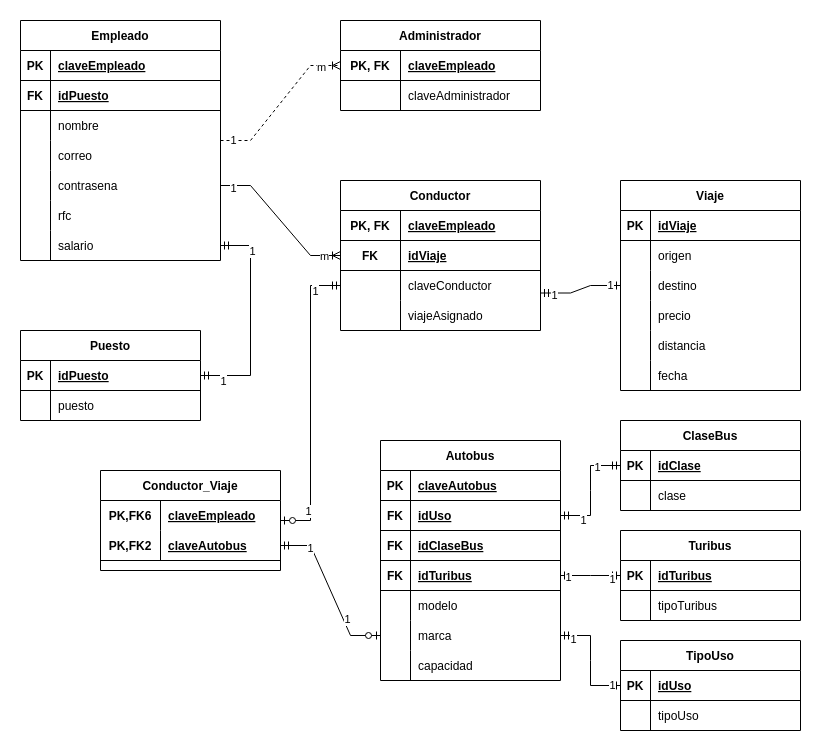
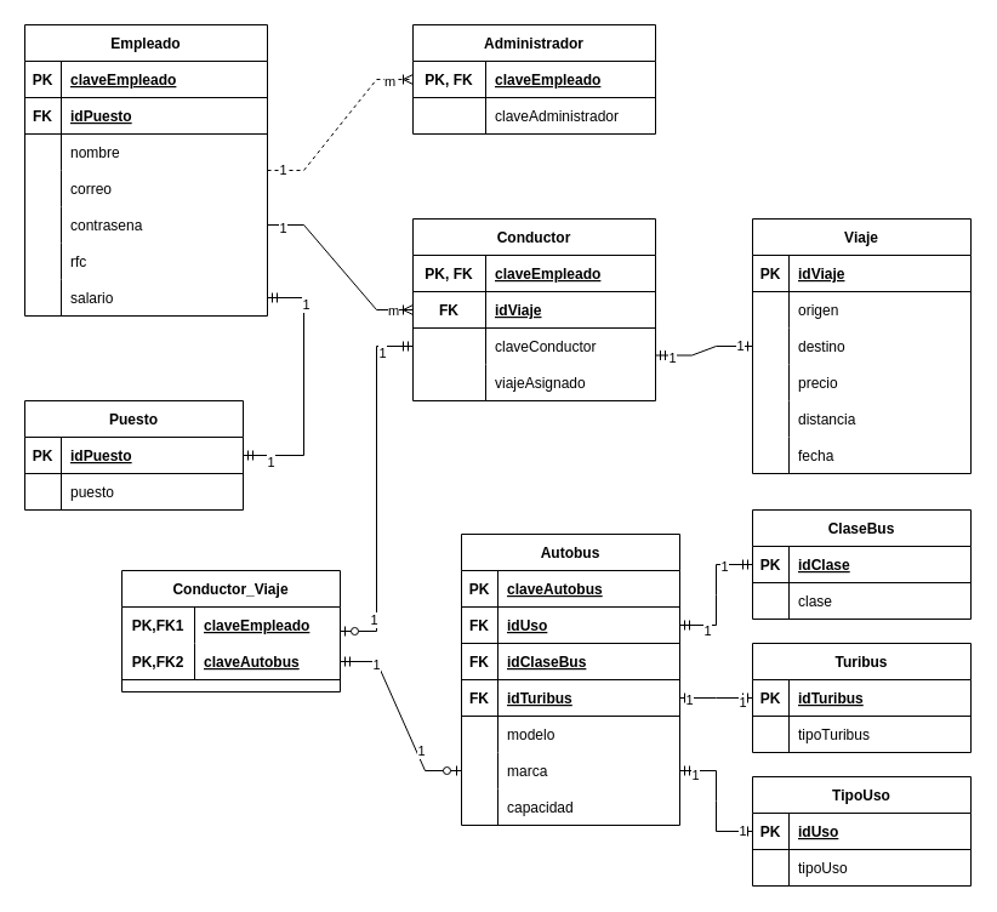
- <mxCell id="96" value="PK,FK6" style="shape=partialRectangle;connectable=0;fillColor=none;top=0;left=0;bottom=0;right=0;fontStyle=1;overflow=hidden;" vertex="1" parent="95"><mxGeometry width="60" height="30" as="geometry"><mxRectangle width="60" height="30" as="alternateBounds" /></mxGeometry></mxCell>
+ <mxCell id="96" value="PK,FK1" style="shape=partialRectangle;connectable=0;fillColor=none;top=0;left=0;bottom=0;right=0;fontStyle=1;overflow=hidden;" vertex="1" parent="95"><mxGeometry width="60" height="30" as="geometry"><mxRectangle width="60" height="30" as="alternateBounds" /></mxGeometry></mxCell>
